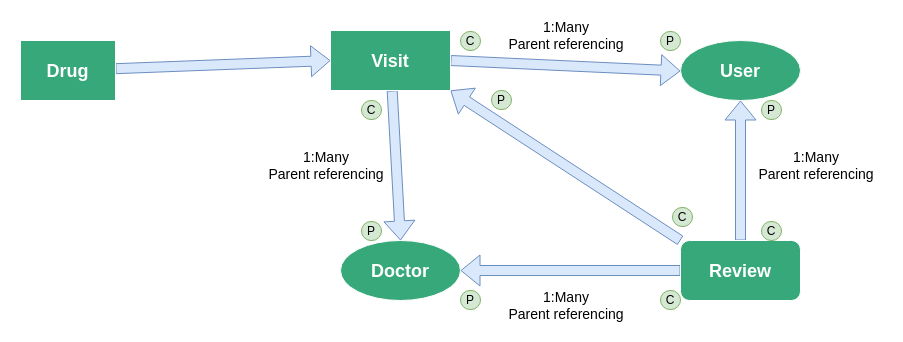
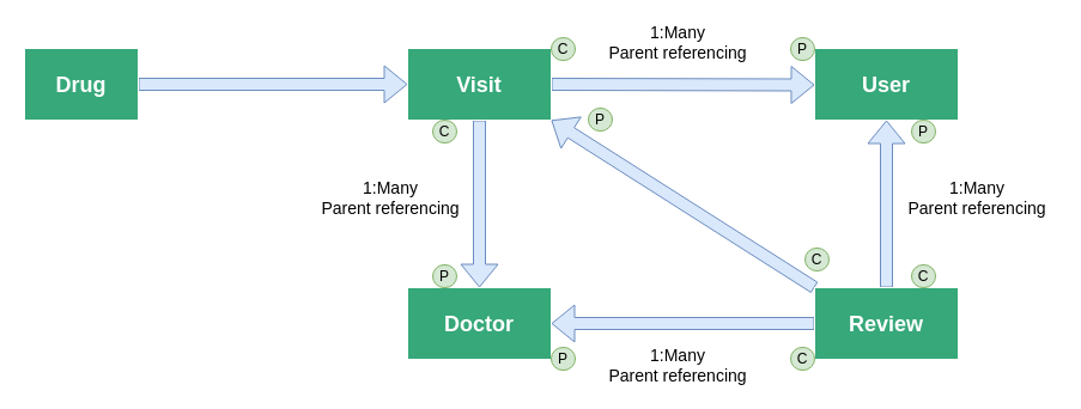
- <mxCell id="12" value="&lt;h2 style=&quot;line-height: 100%;&quot;&gt;&lt;font color=&quot;#ffffff&quot;&gt;Visit&lt;/font&gt;&lt;/h2&gt;" style="rounded=0;whiteSpace=wrap;html=1;fillColor=#36A879;strokeColor=#FFFFFF;" vertex="1" parent="1"><mxGeometry x="330" y="30" width="120" height="60" as="geometry" /></mxCell>
+ <mxCell id="12" value="&lt;h2 style=&quot;line-height: 100%;&quot;&gt;&lt;font color=&quot;#ffffff&quot;&gt;Visit&lt;/font&gt;&lt;/h2&gt;" style="rounded=0;whiteSpace=wrap;html=1;fillColor=#36A879;strokeColor=#FFFFFF;" vertex="1" parent="1"><mxGeometry x="340" y="40" width="120" height="60" as="geometry" /></mxCell>
- <mxCell id="2" value="&lt;h2 style=&quot;line-height: 100%;&quot;&gt;&lt;font color=&quot;#ffffff&quot;&gt;User&lt;/font&gt;&lt;/h2&gt;" style="ellipse;whiteSpace=wrap;html=1;fillColor=#36A879;strokeColor=#FFFFFF;" vertex="1" parent="1"><mxGeometry x="680" y="40" width="120" height="60" as="geometry" /></mxCell>
+ <mxCell id="2" value="&lt;h2 style=&quot;line-height: 100%;&quot;&gt;&lt;font color=&quot;#ffffff&quot;&gt;User&lt;/font&gt;&lt;/h2&gt;" style="rounded=0;whiteSpace=wrap;html=1;fillColor=#36A879;strokeColor=#FFFFFF;" vertex="1" parent="1"><mxGeometry x="680" y="40" width="120" height="60" as="geometry" /></mxCell>
- <mxCell id="3" value="&lt;h2 style=&quot;line-height: 100%;&quot;&gt;&lt;font color=&quot;#ffffff&quot;&gt;Doctor&lt;/font&gt;&lt;/h2&gt;" style="ellipse;whiteSpace=wrap;html=1;fillColor=#36A879;strokeColor=#FFFFFF;" vertex="1" parent="1"><mxGeometry x="340" y="240" width="120" height="60" as="geometry" /></mxCell>
+ <mxCell id="3" value="&lt;h2 style=&quot;line-height: 100%;&quot;&gt;&lt;font color=&quot;#ffffff&quot;&gt;Doctor&lt;/font&gt;&lt;/h2&gt;" style="rounded=0;whiteSpace=wrap;html=1;fillColor=#36A879;strokeColor=#FFFFFF;" vertex="1" parent="1"><mxGeometry x="340" y="240" width="120" height="60" as="geometry" /></mxCell>
- <mxCell id="9" value="&lt;h2 style=&quot;line-height: 100%;&quot;&gt;&lt;font color=&quot;#ffffff&quot;&gt;Review&lt;/font&gt;&lt;/h2&gt;" style="whiteSpace=wrap;html=1;fillColor=#36A879;strokeColor=#FFFFFF;rounded=1;" vertex="1" parent="1"><mxGeometry x="680" y="240" width="120" height="60" as="geometry" /></mxCell>
+ <mxCell id="9" value="&lt;h2 style=&quot;line-height: 100%;&quot;&gt;&lt;font color=&quot;#ffffff&quot;&gt;Review&lt;/font&gt;&lt;/h2&gt;" style="rounded=0;whiteSpace=wrap;html=1;fillColor=#36A879;strokeColor=#FFFFFF;" vertex="1" parent="1"><mxGeometry x="680" y="240" width="120" height="60" as="geometry" /></mxCell>
